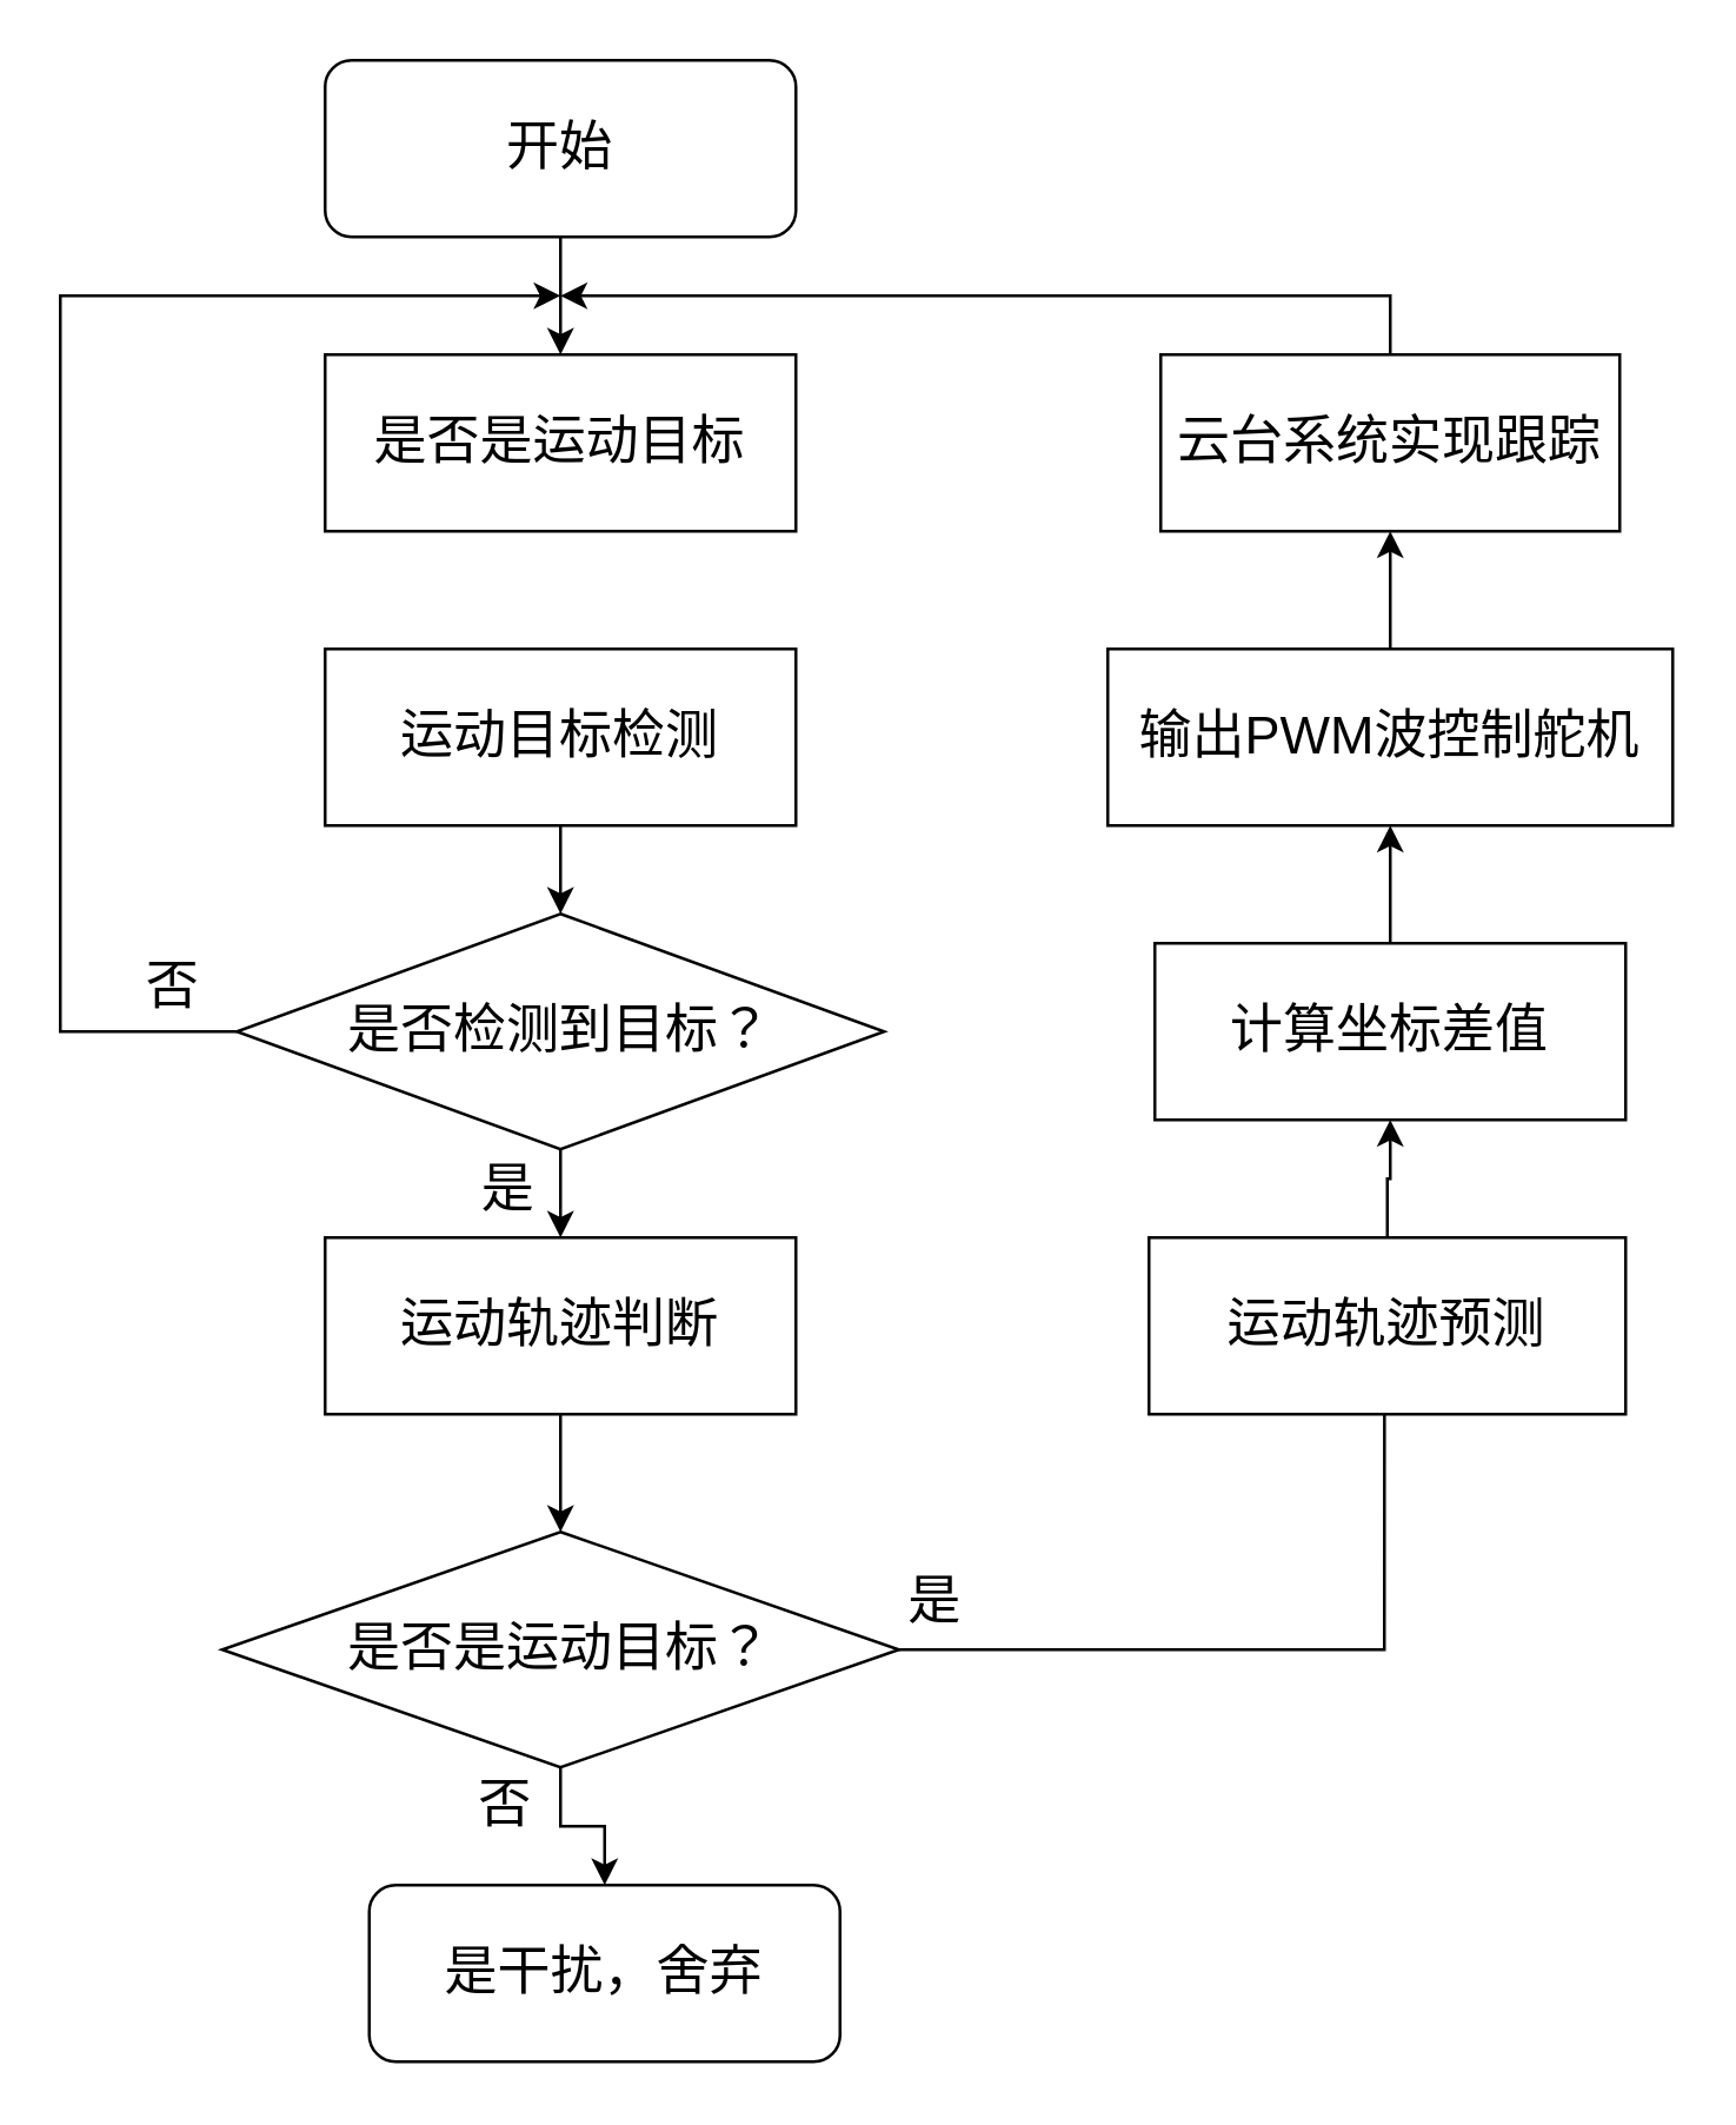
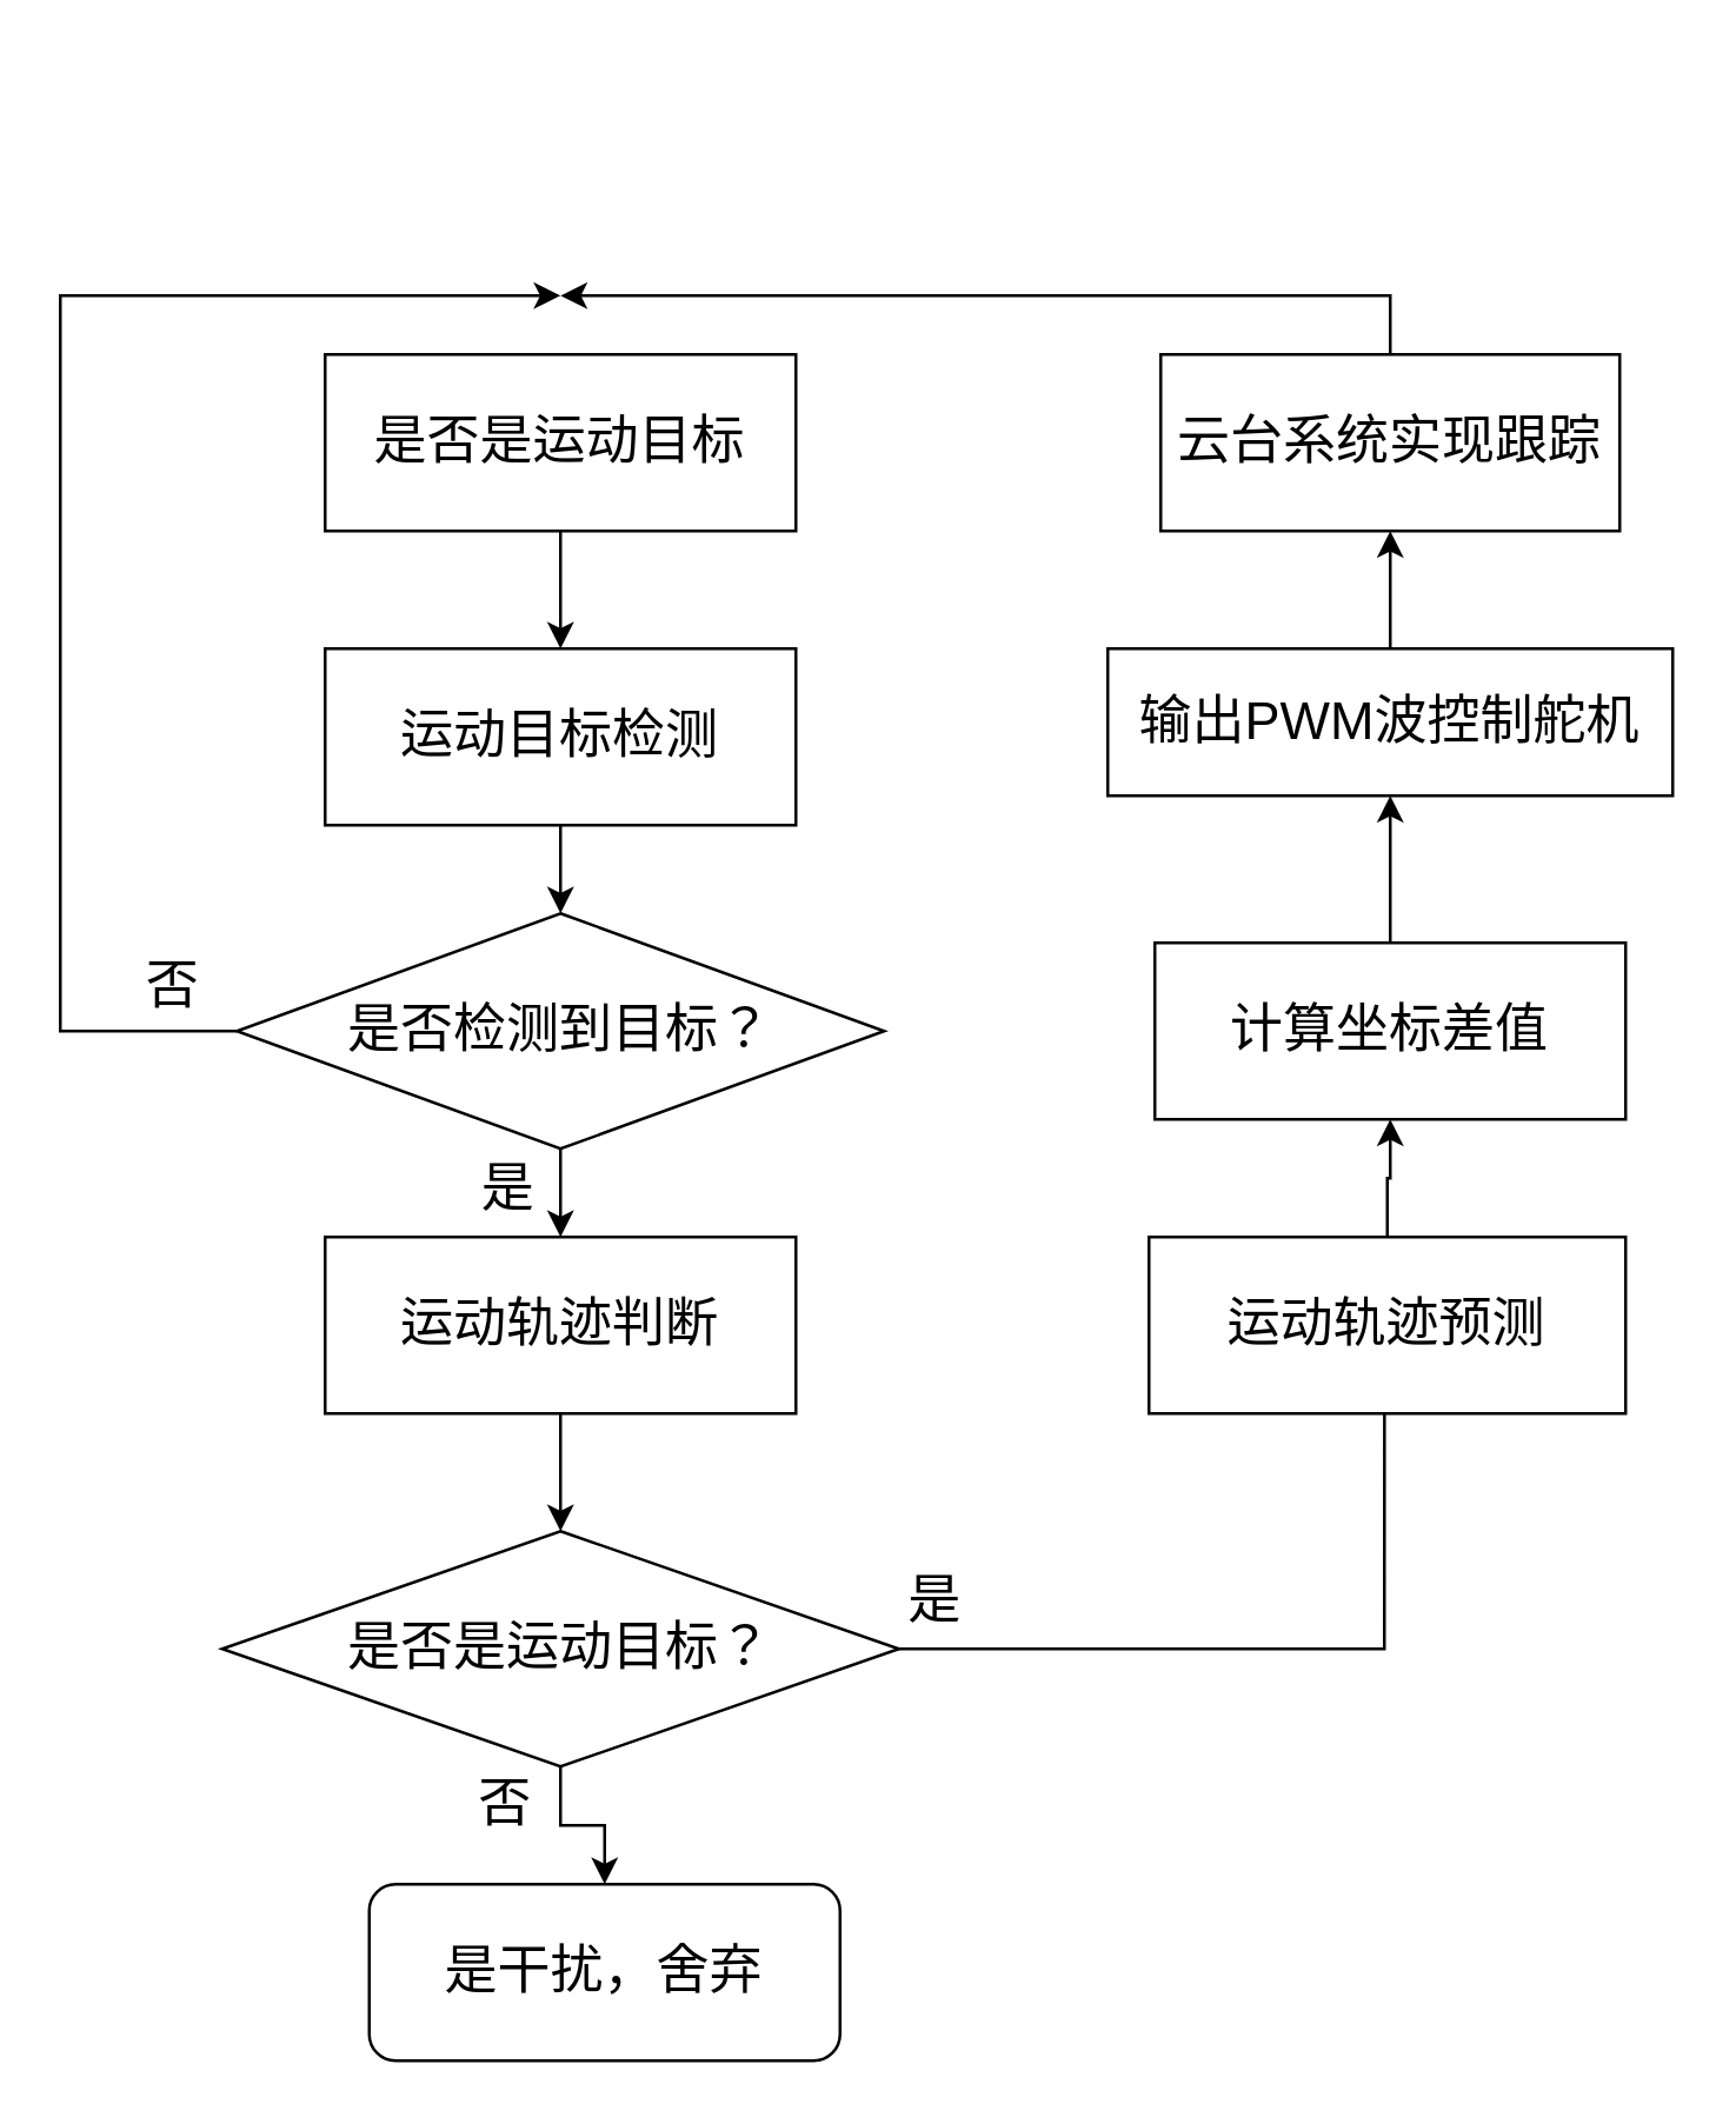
- <mxCell id="3" value="&lt;font style=&quot;font-size: 18px;&quot;&gt;开始&lt;/font&gt;" style="rounded=1;whiteSpace=wrap;html=1;" vertex="1" parent="1"><mxGeometry x="110" y="20" width="160" height="60" as="geometry" /></mxCell>
- <mxCell id="2" style="edgeStyle=orthogonalEdgeStyle;rounded=0;orthogonalLoop=1;jettySize=auto;html=1;exitX=0.5;exitY=1;exitDx=0;exitDy=0;entryX=0.5;entryY=0;entryDx=0;entryDy=0;" edge="1" parent="1" source="3" target="5"><mxGeometry relative="1" as="geometry" /></mxCell>
+ <mxCell id="4" style="edgeStyle=orthogonalEdgeStyle;rounded=0;orthogonalLoop=1;jettySize=auto;html=1;exitX=0.5;exitY=1;exitDx=0;exitDy=0;entryX=0.5;entryY=0;entryDx=0;entryDy=0;" edge="1" parent="1" source="5" target="7"><mxGeometry relative="1" as="geometry" /></mxCell>
- <mxCell id="23" value="&lt;font style=&quot;font-size: 18px;&quot;&gt;&lt;font style=&quot;font-size: 18px;&quot;&gt;输&lt;/font&gt;出PWM波控制舵机&lt;/font&gt;" style="rounded=0;whiteSpace=wrap;html=1;" vertex="1" parent="1"><mxGeometry x="376" y="220" width="192" height="60" as="geometry" /></mxCell>
+ <mxCell id="23" value="&lt;font style=&quot;font-size: 18px;&quot;&gt;&lt;font style=&quot;font-size: 18px;&quot;&gt;输&lt;/font&gt;出PWM波控制舵机&lt;/font&gt;" style="rounded=0;whiteSpace=wrap;html=1;" vertex="1" parent="1"><mxGeometry x="376" y="220" width="192" height="50" as="geometry" /></mxCell>
